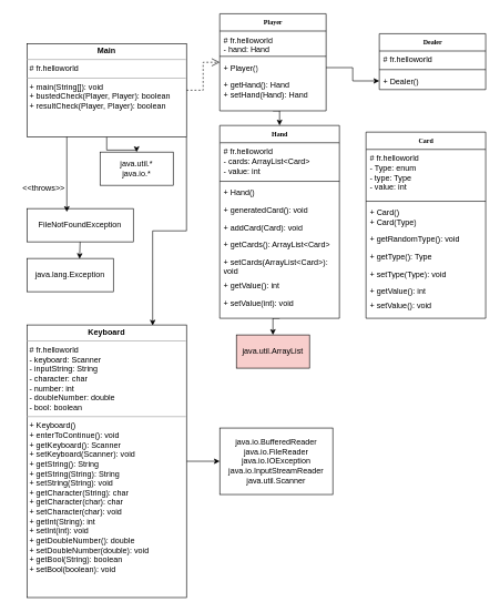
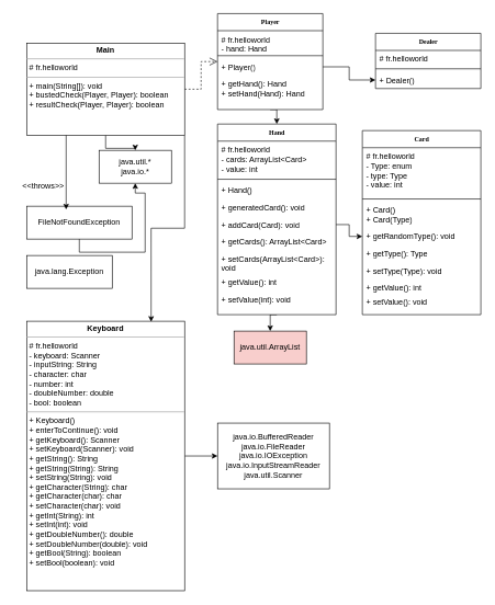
+ <mxCell id="38" style="edgeStyle=orthogonalEdgeStyle;rounded=0;orthogonalLoop=1;jettySize=auto;html=1;exitX=1;exitY=0.5;exitDx=0;exitDy=0;entryX=0;entryY=0.5;entryDx=0;entryDy=0;" edge="1" parent="1" source="14" target="28"><mxGeometry relative="1" as="geometry" /></mxCell>
- <mxCell id="43" style="edgeStyle=orthogonalEdgeStyle;rounded=0;orthogonalLoop=1;jettySize=auto;html=1;exitX=0.5;exitY=1;exitDx=0;exitDy=0;entryX=0.609;entryY=0.013;entryDx=0;entryDy=0;entryPerimeter=0;" edge="1" parent="1" source="39" target="42"><mxGeometry relative="1" as="geometry" /></mxCell>
+ <mxCell id="43" style="edgeStyle=orthogonalEdgeStyle;rounded=0;orthogonalLoop=1;jettySize=auto;html=1;exitX=0.5;exitY=1;exitDx=0;exitDy=0;" edge="1" parent="1" source="39" target="22"><mxGeometry relative="1" as="geometry" /></mxCell>
